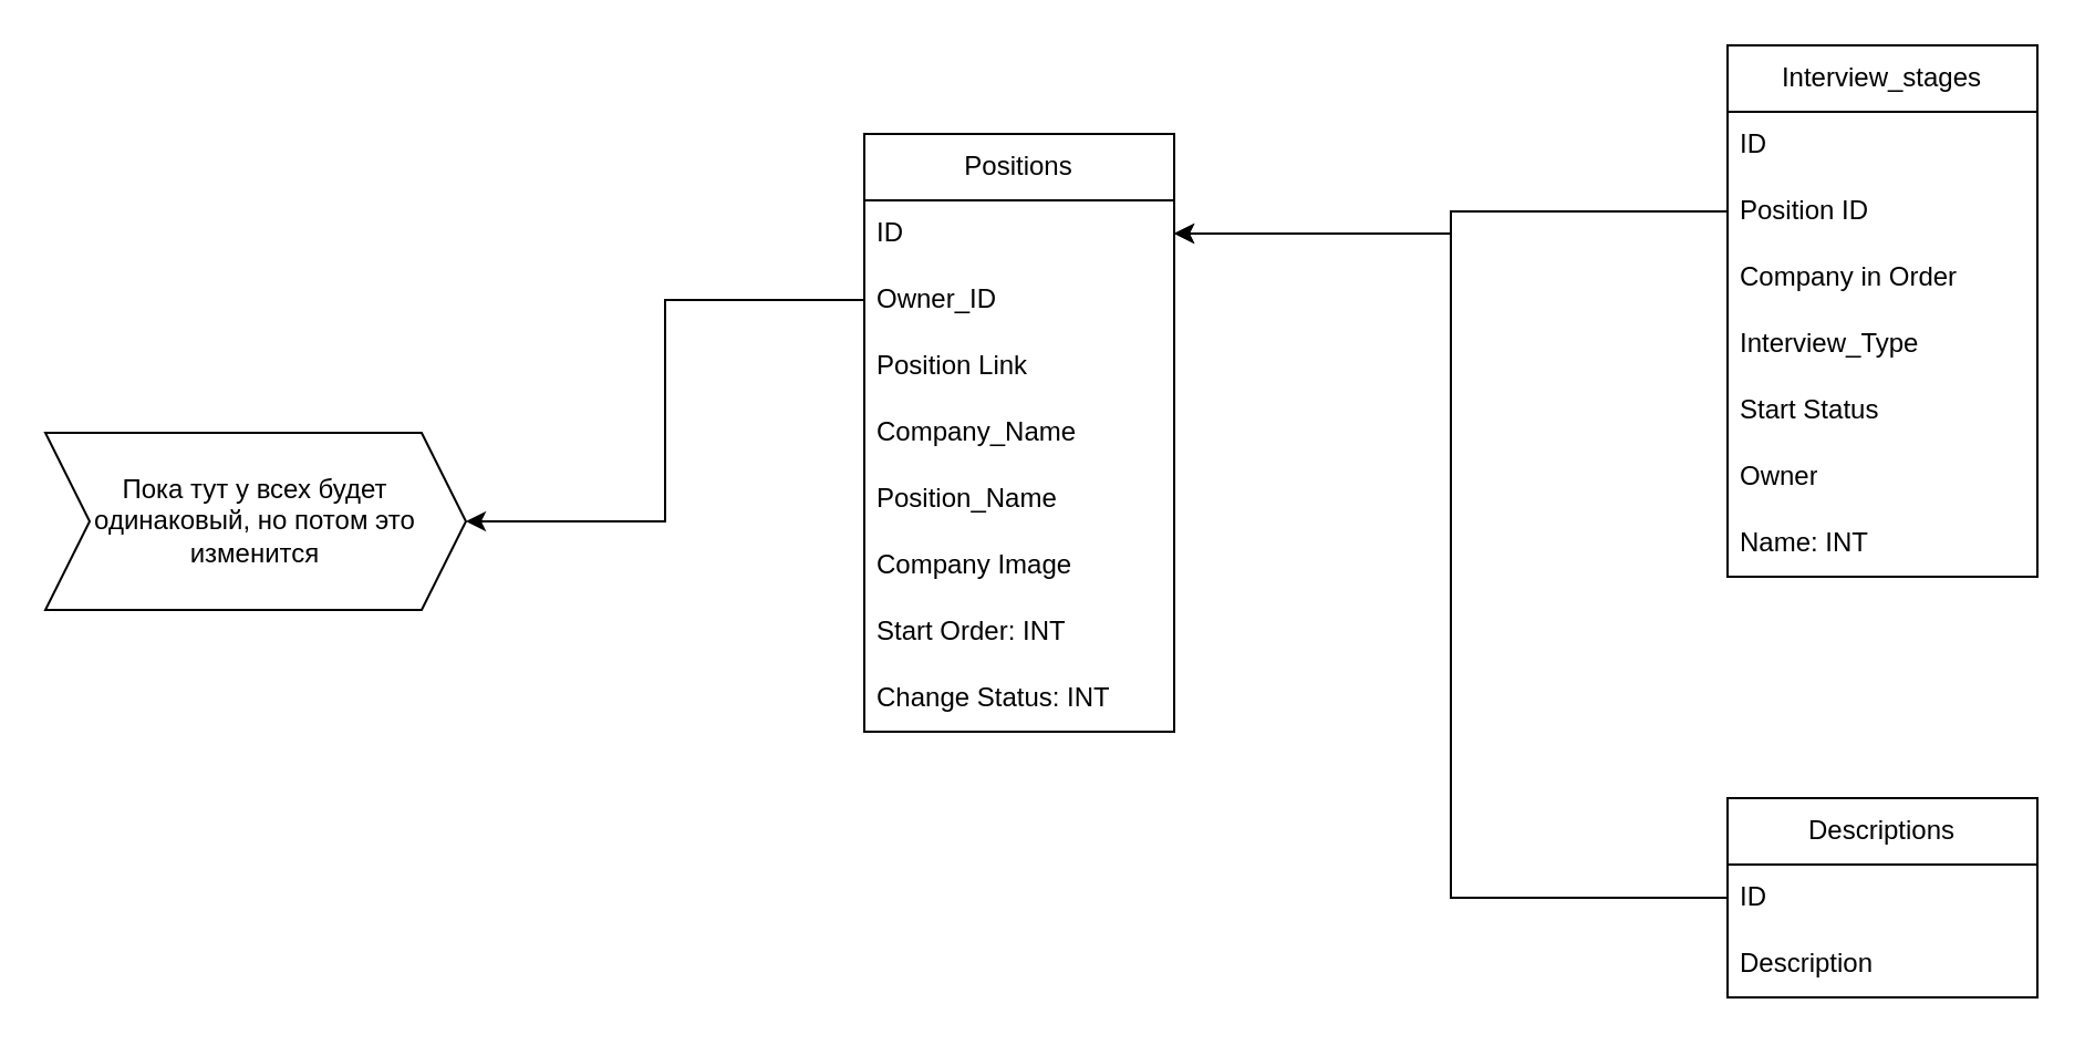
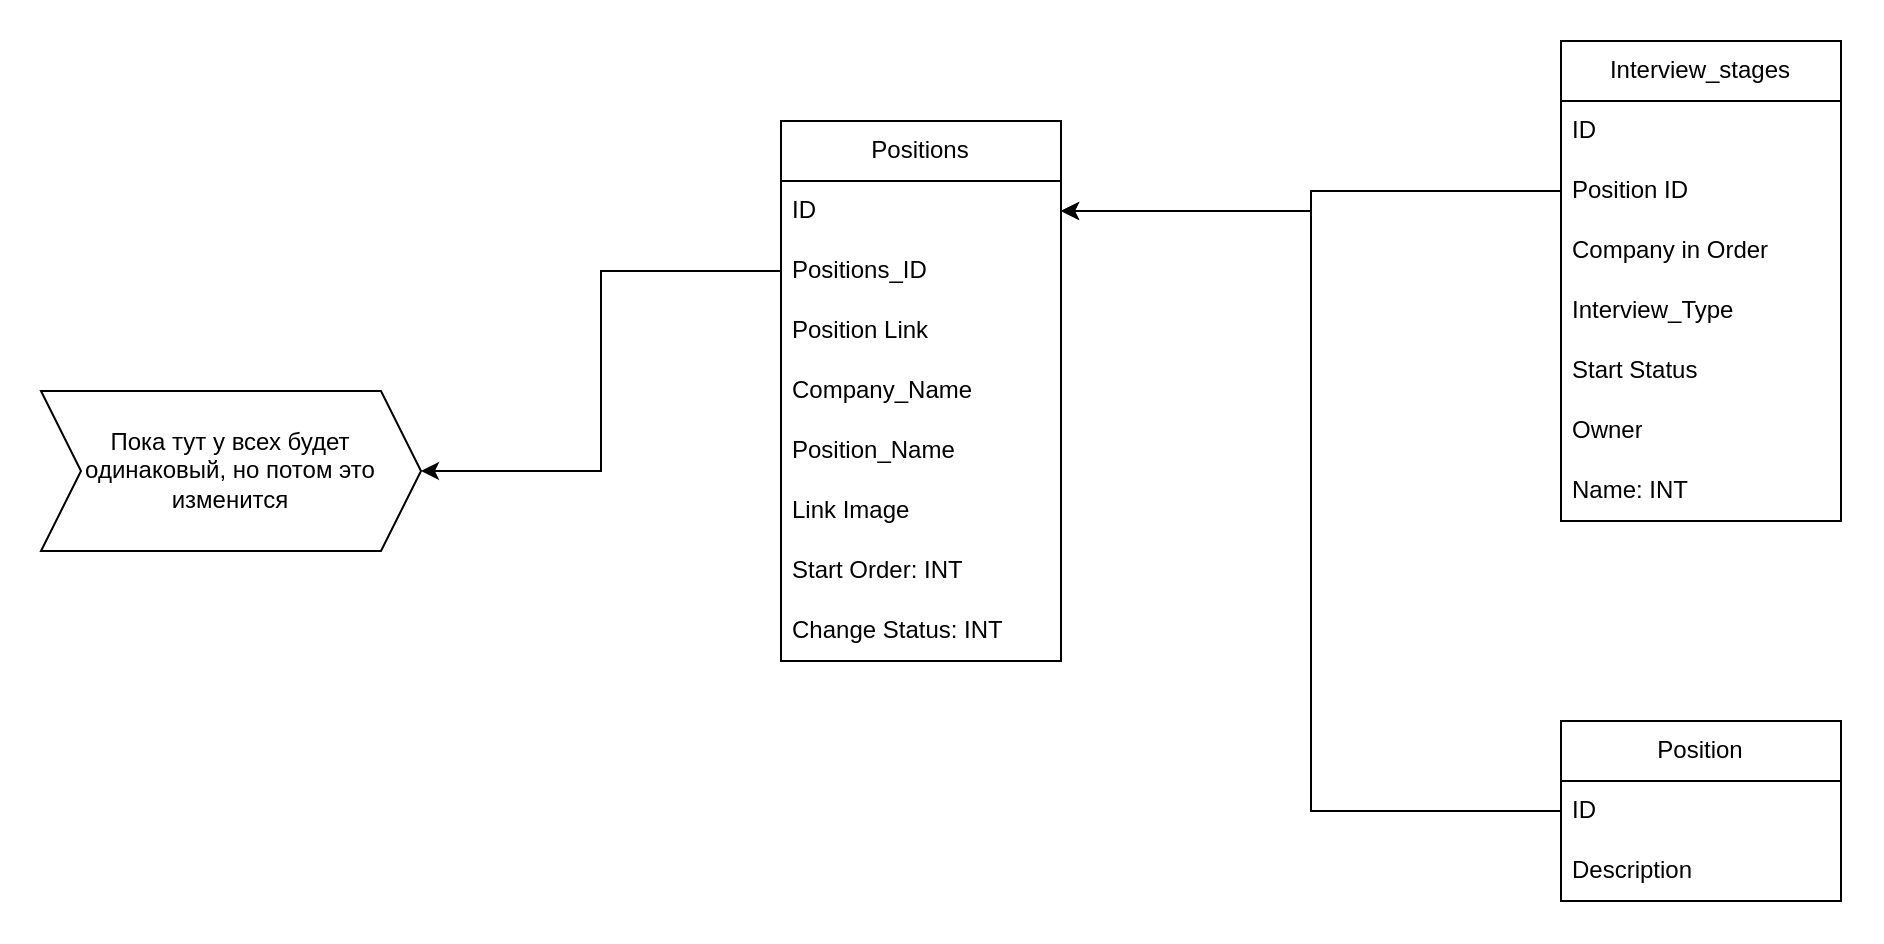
- <mxCell id="4" value="Owner_ID" style="text;strokeColor=none;fillColor=none;align=left;verticalAlign=middle;spacingLeft=4;spacingRight=4;overflow=hidden;points=[[0,0.5],[1,0.5]];portConstraint=eastwest;rotatable=0;whiteSpace=wrap;html=1;" parent="2" vertex="1"><mxGeometry y="60" width="140" height="30" as="geometry" /></mxCell>
+ <mxCell id="4" value="Positions_ID" style="text;strokeColor=none;fillColor=none;align=left;verticalAlign=middle;spacingLeft=4;spacingRight=4;overflow=hidden;points=[[0,0.5],[1,0.5]];portConstraint=eastwest;rotatable=0;whiteSpace=wrap;html=1;" parent="2" vertex="1"><mxGeometry y="60" width="140" height="30" as="geometry" /></mxCell>
- <mxCell id="8" value="Company Image" style="text;strokeColor=none;fillColor=none;align=left;verticalAlign=middle;spacingLeft=4;spacingRight=4;overflow=hidden;points=[[0,0.5],[1,0.5]];portConstraint=eastwest;rotatable=0;whiteSpace=wrap;html=1;" vertex="1" parent="2"><mxGeometry y="180" width="140" height="30" as="geometry" /></mxCell>
+ <mxCell id="8" value="Link Image" style="text;strokeColor=none;fillColor=none;align=left;verticalAlign=middle;spacingLeft=4;spacingRight=4;overflow=hidden;points=[[0,0.5],[1,0.5]];portConstraint=eastwest;rotatable=0;whiteSpace=wrap;html=1;" vertex="1" parent="2"><mxGeometry y="180" width="140" height="30" as="geometry" /></mxCell>
- <mxCell id="21" value="Descriptions" style="swimlane;fontStyle=0;childLayout=stackLayout;horizontal=1;startSize=30;horizontalStack=0;resizeParent=1;resizeParentMax=0;resizeLast=0;collapsible=1;marginBottom=0;whiteSpace=wrap;html=1;" parent="1" vertex="1"><mxGeometry x="780" y="360" width="140" height="90" as="geometry" /></mxCell>
+ <mxCell id="21" value="Position" style="swimlane;fontStyle=0;childLayout=stackLayout;horizontal=1;startSize=30;horizontalStack=0;resizeParent=1;resizeParentMax=0;resizeLast=0;collapsible=1;marginBottom=0;whiteSpace=wrap;html=1;" parent="1" vertex="1"><mxGeometry x="780" y="360" width="140" height="90" as="geometry" /></mxCell>
